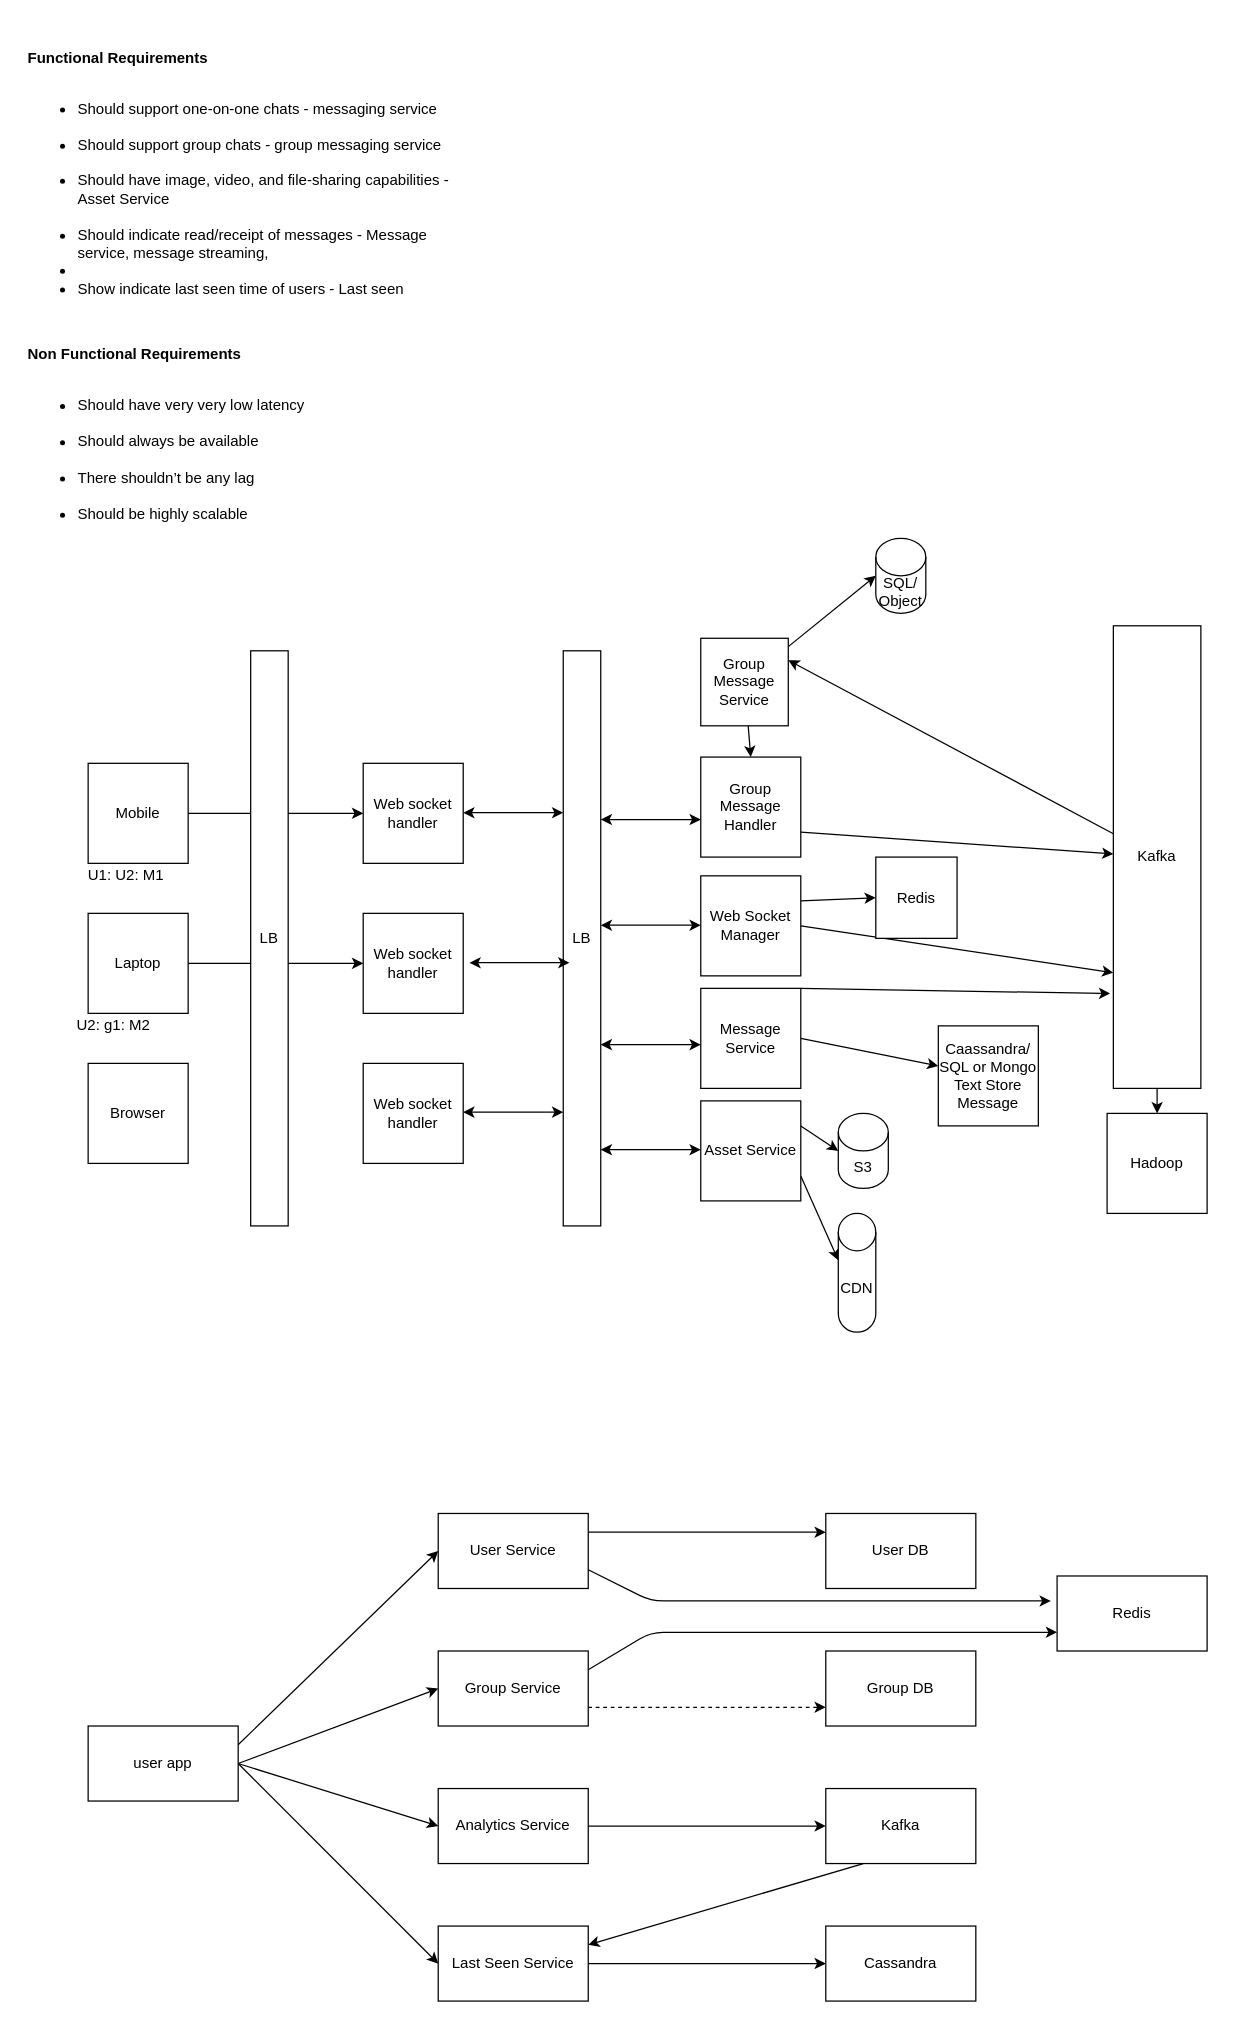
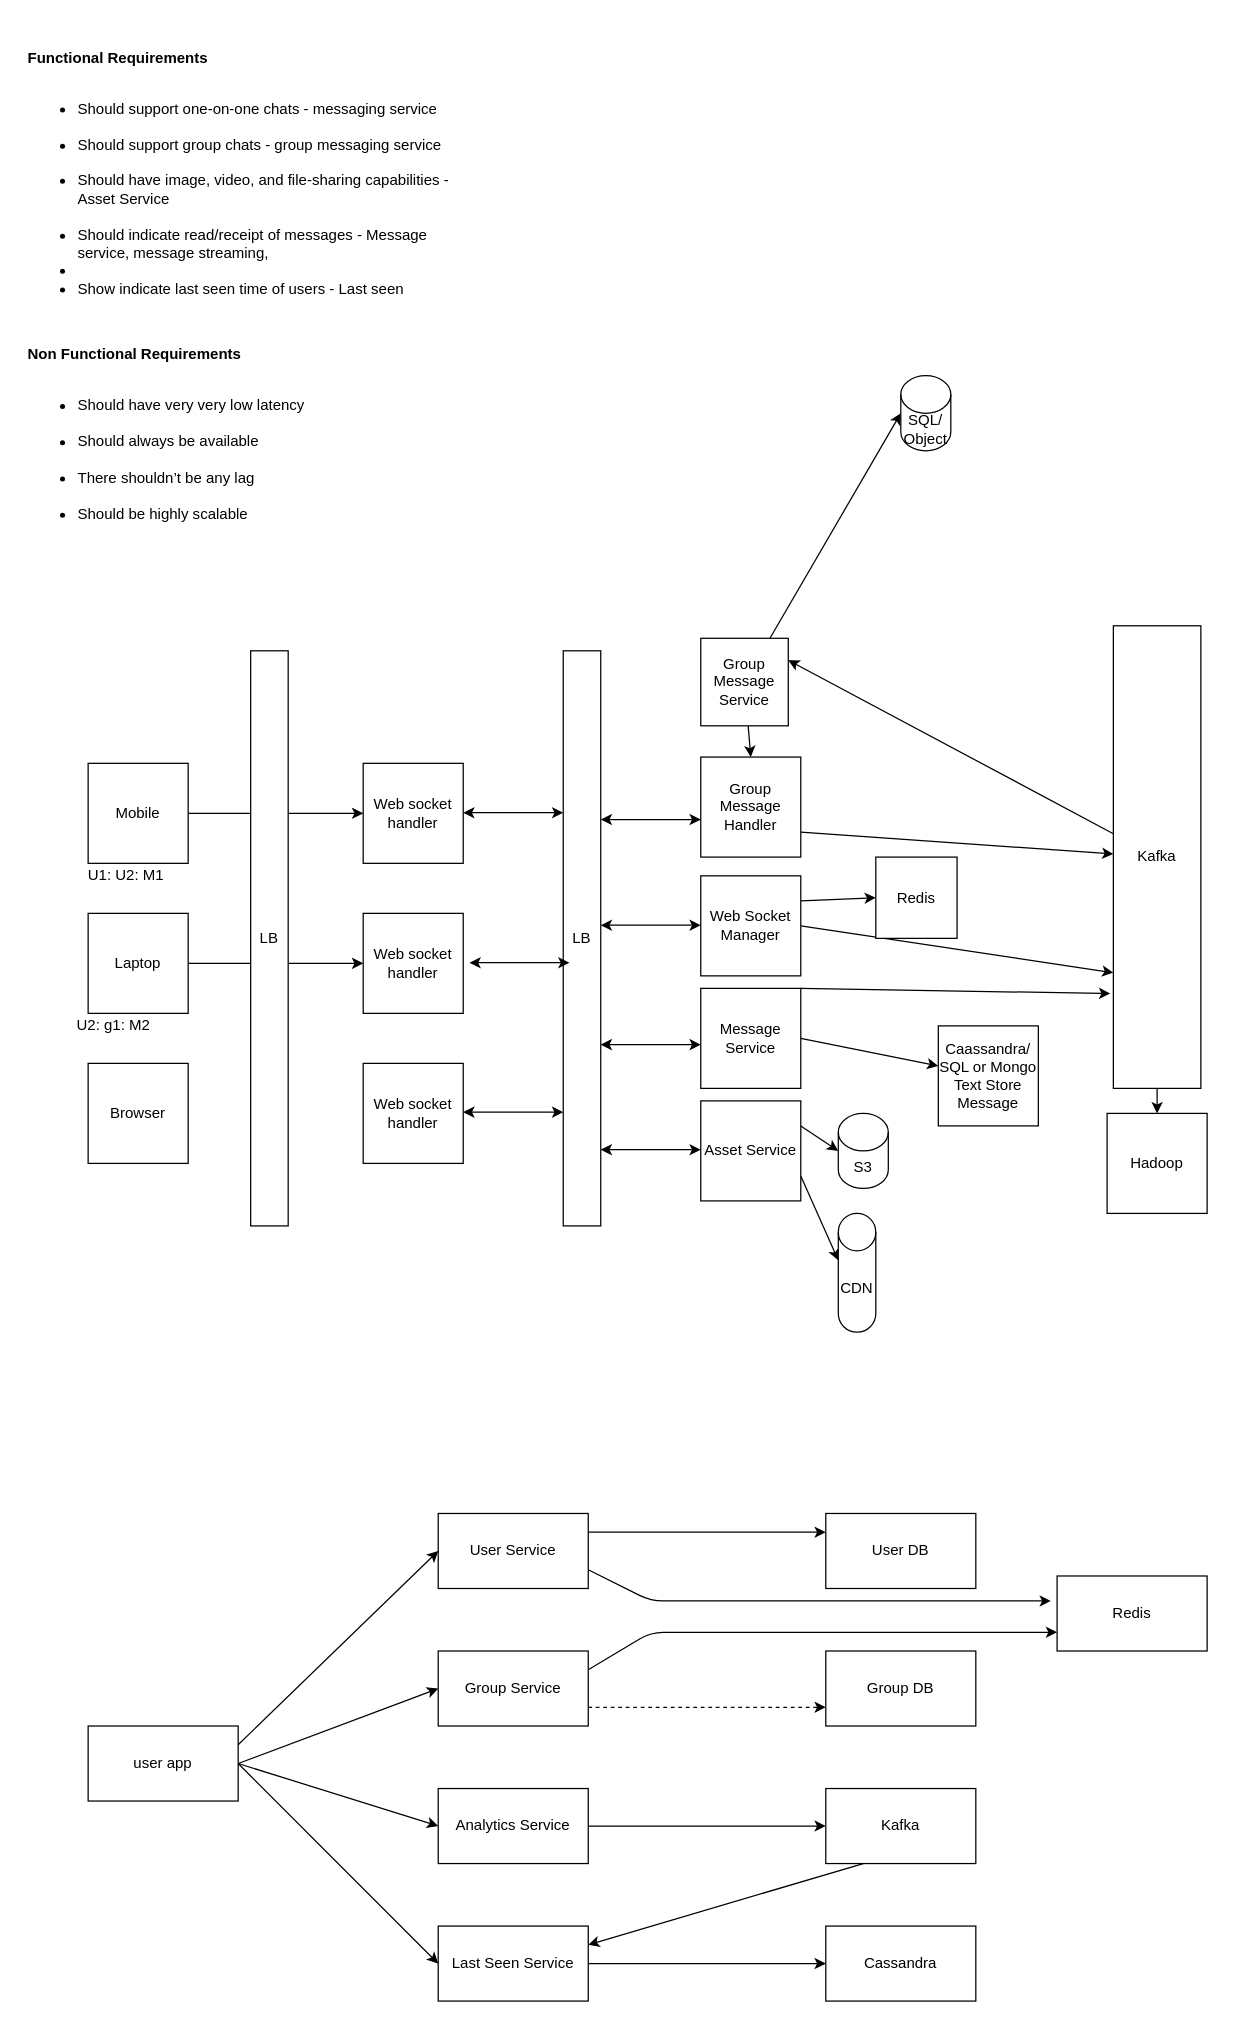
- <mxCell id="33" value="SQL/ Object" style="shape=cylinder3;whiteSpace=wrap;html=1;boundedLbl=1;backgroundOutline=1;size=15;" vertex="1" parent="1"><mxGeometry x="700" y="430" width="40" height="60" as="geometry" /></mxCell>
+ <mxCell id="33" value="SQL/ Object" style="shape=cylinder3;whiteSpace=wrap;html=1;boundedLbl=1;backgroundOutline=1;size=15;" vertex="1" parent="1"><mxGeometry x="720" y="300" width="40" height="60" as="geometry" /></mxCell>
